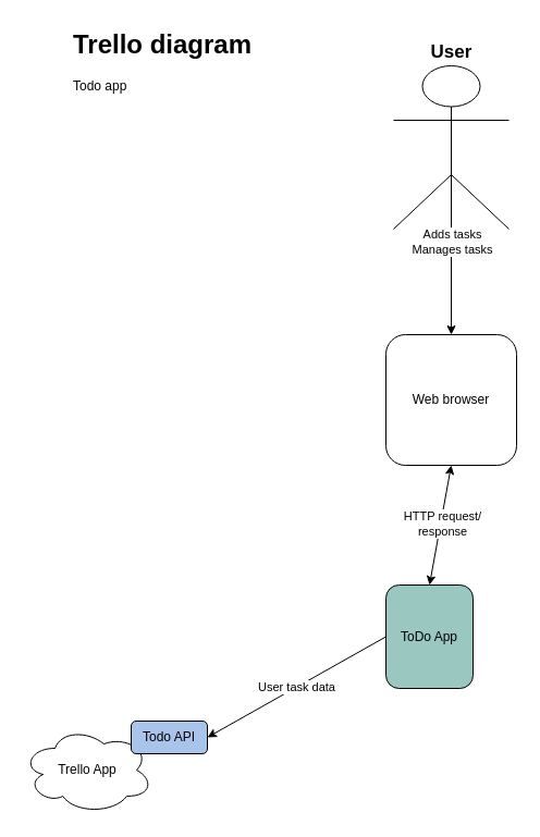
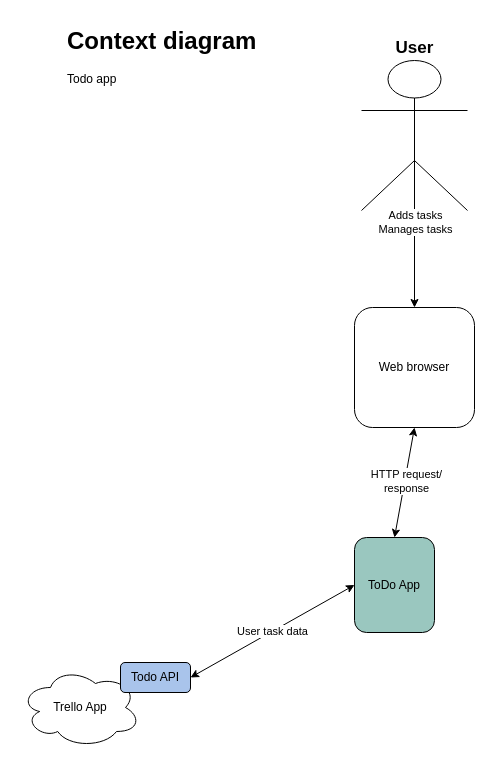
- <mxCell id="13" value="&lt;h1 style=&quot;margin-top: 0px;&quot;&gt;Trello diagram&lt;/h1&gt;&lt;div&gt;Todo app&lt;/div&gt;" style="text;html=1;whiteSpace=wrap;overflow=hidden;rounded=0;" parent="1" vertex="1"><mxGeometry x="65" y="20" width="215" height="80" as="geometry" /></mxCell>
+ <mxCell id="13" value="&lt;h1 style=&quot;margin-top: 0px;&quot;&gt;Context diagram&lt;/h1&gt;&lt;div&gt;Todo app&lt;/div&gt;" style="text;html=1;whiteSpace=wrap;overflow=hidden;rounded=0;" parent="1" vertex="1"><mxGeometry x="65" y="20" width="215" height="80" as="geometry" /></mxCell>
- <mxCell id="7" value="" style="endArrow=none;html=1;rounded=0;entryX=0;entryY=0.5;entryDx=0;entryDy=0;startArrow=classic;startFill=1;exitX=1;exitY=0.5;exitDx=0;exitDy=0;" parent="1" source="9" target="2" edge="1"><mxGeometry relative="1" as="geometry"><mxPoint x="150" y="467" as="sourcePoint" /><mxPoint x="250" y="467" as="targetPoint" /></mxGeometry></mxCell>
+ <mxCell id="7" value="" style="endArrow=classic;html=1;rounded=0;entryX=0;entryY=0.5;entryDx=0;entryDy=0;startArrow=classic;startFill=1;exitX=1;exitY=0.5;exitDx=0;exitDy=0;" parent="1" source="9" target="2" edge="1"><mxGeometry relative="1" as="geometry"><mxPoint x="150" y="467" as="sourcePoint" /><mxPoint x="250" y="467" as="targetPoint" /></mxGeometry></mxCell>
